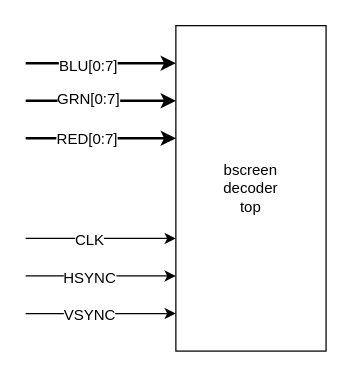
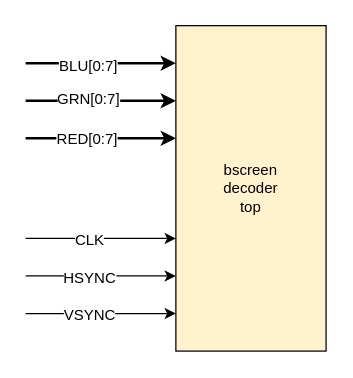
- <mxCell id="2" value="&lt;div&gt;bscreen&lt;/div&gt;&lt;div&gt;decoder&lt;/div&gt;&lt;div&gt;top&lt;br&gt;&lt;/div&gt;" style="rounded=0;whiteSpace=wrap;html=1;" vertex="1" parent="1"><mxGeometry x="140" y="20" width="120" height="260" as="geometry" /></mxCell>
+ <mxCell id="2" value="&lt;div&gt;bscreen&lt;/div&gt;&lt;div&gt;decoder&lt;/div&gt;&lt;div&gt;top&lt;br&gt;&lt;/div&gt;" style="rounded=0;whiteSpace=wrap;html=1;fillColor=#fff2cc;" vertex="1" parent="1"><mxGeometry x="140" y="20" width="120" height="260" as="geometry" /></mxCell>
